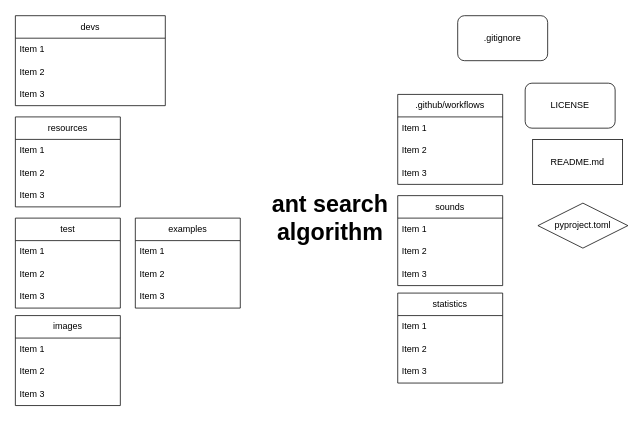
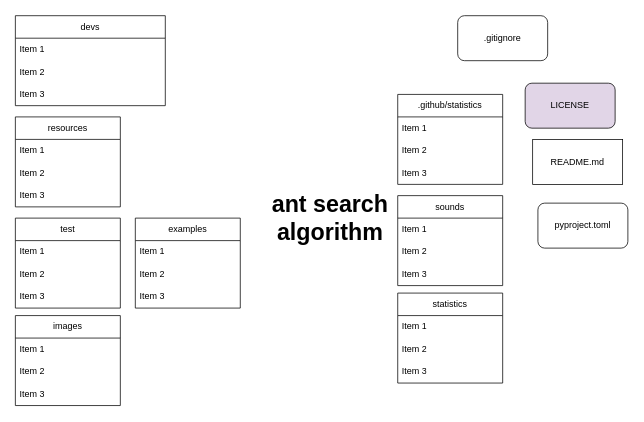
- <mxCell id="18" value=".github/workflows" style="swimlane;fontStyle=0;childLayout=stackLayout;horizontal=1;startSize=30;horizontalStack=0;resizeParent=1;resizeParentMax=0;resizeLast=0;collapsible=1;marginBottom=0;whiteSpace=wrap;html=1;" vertex="1" parent="1"><mxGeometry x="530" y="125" width="140" height="120" as="geometry" /></mxCell>
+ <mxCell id="18" value=".github/statistics" style="swimlane;fontStyle=0;childLayout=stackLayout;horizontal=1;startSize=30;horizontalStack=0;resizeParent=1;resizeParentMax=0;resizeLast=0;collapsible=1;marginBottom=0;whiteSpace=wrap;html=1;" vertex="1" parent="1"><mxGeometry x="530" y="125" width="140" height="120" as="geometry" /></mxCell>
- <mxCell id="31" value="LICENSE" style="rounded=1;whiteSpace=wrap;html=1;" vertex="1" parent="1"><mxGeometry x="700" y="110" width="120" height="60" as="geometry" /></mxCell>
+ <mxCell id="31" value="LICENSE" style="rounded=1;whiteSpace=wrap;html=1;fillColor=#e1d5e7;" vertex="1" parent="1"><mxGeometry x="700" y="110" width="120" height="60" as="geometry" /></mxCell>
- <mxCell id="33" value="pyproject.toml" style="rhombus;whiteSpace=wrap;html=1;" vertex="1" parent="1"><mxGeometry x="717" y="270" width="120" height="60" as="geometry" /></mxCell>
+ <mxCell id="33" value="pyproject.toml" style="rounded=1;whiteSpace=wrap;html=1;" vertex="1" parent="1"><mxGeometry x="717" y="270" width="120" height="60" as="geometry" /></mxCell>
